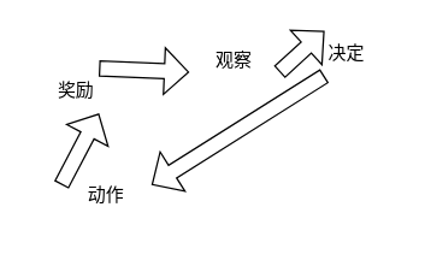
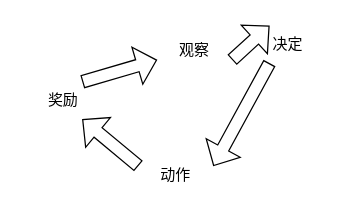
- <mxCell id="5" value="奖励" style="text;html=1;align=center;verticalAlign=middle;whiteSpace=wrap;rounded=0;" vertex="1" parent="1"><mxGeometry x="20" y="45" width="60" height="30" as="geometry" /></mxCell>
+ <mxCell id="5" value="奖励" style="text;html=1;align=center;verticalAlign=middle;whiteSpace=wrap;rounded=0;" vertex="1" parent="1"><mxGeometry x="20" y="65" width="60" height="30" as="geometry" /></mxCell>
- <mxCell id="4" value="动作" style="text;html=1;align=center;verticalAlign=middle;whiteSpace=wrap;rounded=0;" vertex="1" parent="1"><mxGeometry x="40" y="115" width="60" height="30" as="geometry" /></mxCell>
+ <mxCell id="4" value="动作" style="text;html=1;align=center;verticalAlign=middle;whiteSpace=wrap;rounded=0;" vertex="1" parent="1"><mxGeometry x="110" y="125" width="60" height="30" as="geometry" /></mxCell>
